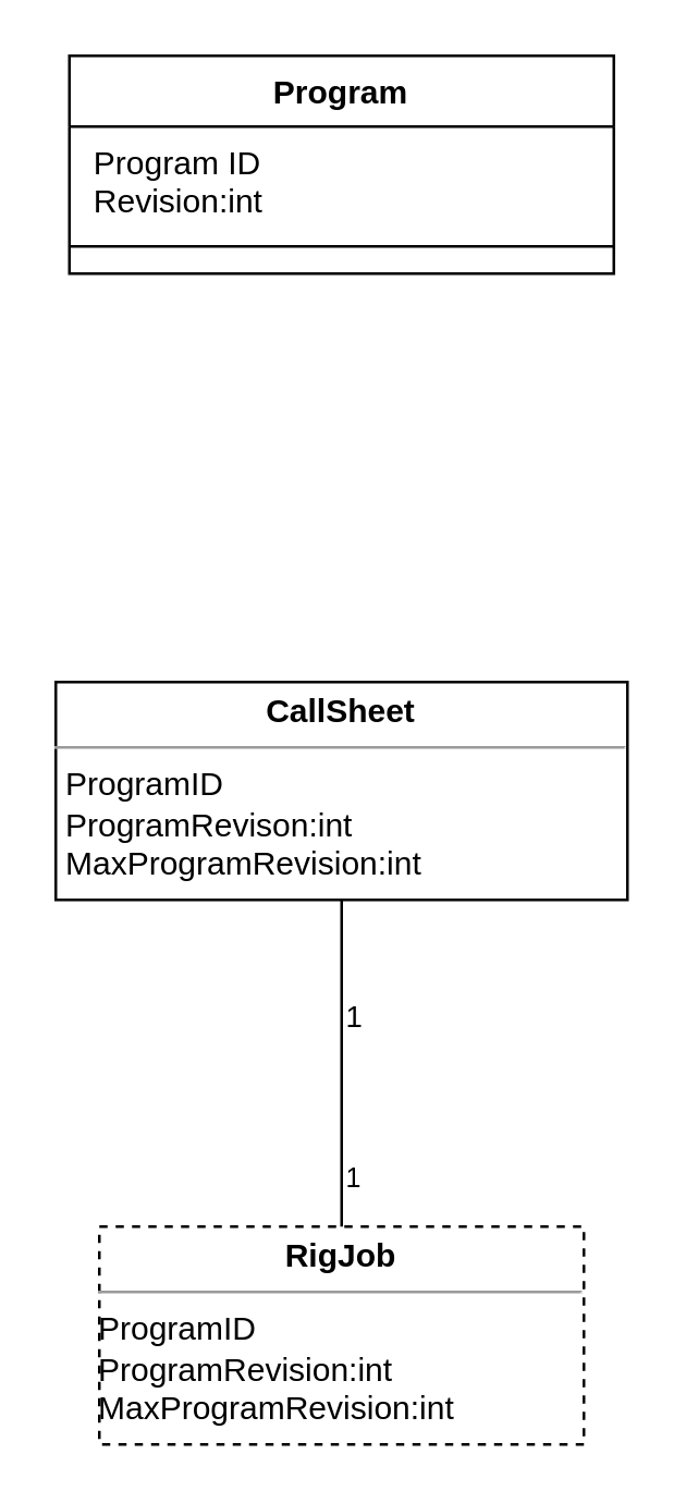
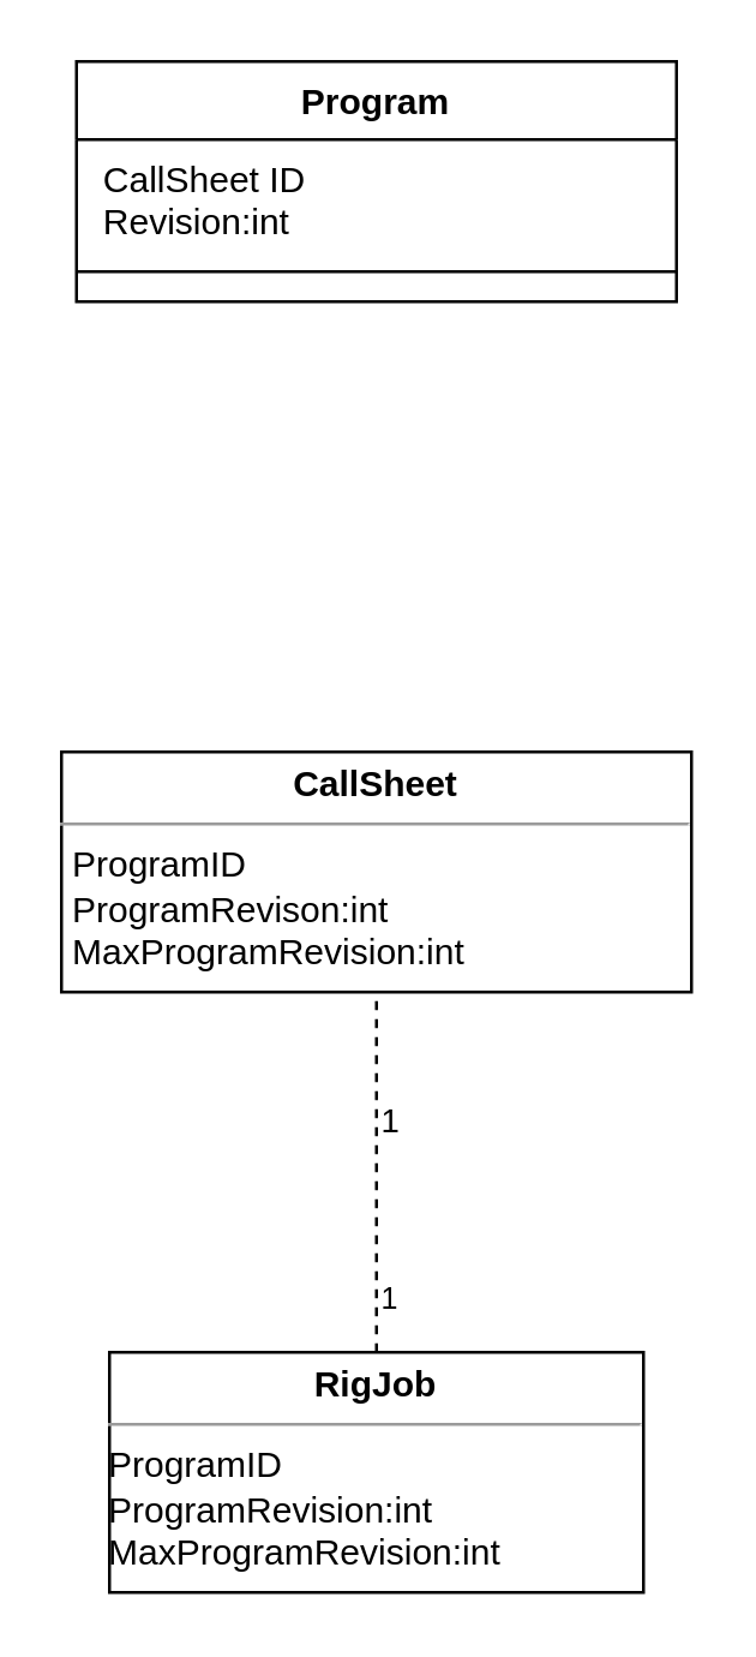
- <mxCell id="3" value=" Program ID&#10; Revision:int" style="text;strokeColor=none;fillColor=none;align=left;verticalAlign=top;spacingLeft=4;spacingRight=4;overflow=hidden;rotatable=0;points=[[0,0.5],[1,0.5]];portConstraint=eastwest;" parent="2" vertex="1"><mxGeometry y="26" width="200" height="34" as="geometry" /></mxCell>
+ <mxCell id="3" value=" CallSheet ID&#10; Revision:int" style="text;strokeColor=none;fillColor=none;align=left;verticalAlign=top;spacingLeft=4;spacingRight=4;overflow=hidden;rotatable=0;points=[[0,0.5],[1,0.5]];portConstraint=eastwest;" parent="2" vertex="1"><mxGeometry y="26" width="200" height="34" as="geometry" /></mxCell>
- <mxCell id="7" value="1" style="endArrow=none;endFill=0;html=1;edgeStyle=orthogonalEdgeStyle;align=left;verticalAlign=top;exitX=0.5;exitY=0;exitDx=0;exitDy=0;entryX=0.5;entryY=1;entryDx=0;entryDy=0;startArrow=none;startFill=0;" edge="1" parent="1" source="6" target="5"><mxGeometry x="0.5" relative="1" as="geometry"><mxPoint x="135" y="420" as="sourcePoint" /><mxPoint x="295" y="420" as="targetPoint" /><mxPoint as="offset" /></mxGeometry></mxCell>
+ <mxCell id="7" value="1" style="endArrow=none;endFill=0;html=1;edgeStyle=orthogonalEdgeStyle;align=left;verticalAlign=top;exitX=0.5;exitY=0;exitDx=0;exitDy=0;entryX=0.5;entryY=1;entryDx=0;entryDy=0;startArrow=none;startFill=0;dashed=1;" edge="1" parent="1" source="6" target="5"><mxGeometry x="0.5" relative="1" as="geometry"><mxPoint x="135" y="420" as="sourcePoint" /><mxPoint x="295" y="420" as="targetPoint" /><mxPoint as="offset" /></mxGeometry></mxCell>
- <mxCell id="6" value="&lt;p style=&quot;margin: 0px ; margin-top: 4px ; text-align: center&quot;&gt;&lt;b&gt;RigJob&lt;/b&gt;&lt;/p&gt;&lt;hr size=&quot;1&quot;&gt;ProgramID&lt;br&gt;&lt;span&gt;ProgramRevision:int&lt;br&gt;&lt;/span&gt;MaxProgramRevision:int" style="verticalAlign=top;align=left;overflow=fill;fontSize=12;fontFamily=Helvetica;html=1;gradientColor=none;dashed=1;" parent="1" vertex="1"><mxGeometry x="36" y="450" width="178" height="80" as="geometry" /></mxCell>
+ <mxCell id="6" value="&lt;p style=&quot;margin: 0px ; margin-top: 4px ; text-align: center&quot;&gt;&lt;b&gt;RigJob&lt;/b&gt;&lt;/p&gt;&lt;hr size=&quot;1&quot;&gt;ProgramID&lt;br&gt;&lt;span&gt;ProgramRevision:int&lt;br&gt;&lt;/span&gt;MaxProgramRevision:int" style="verticalAlign=top;align=left;overflow=fill;fontSize=12;fontFamily=Helvetica;html=1;gradientColor=none;" parent="1" vertex="1"><mxGeometry x="36" y="450" width="178" height="80" as="geometry" /></mxCell>
